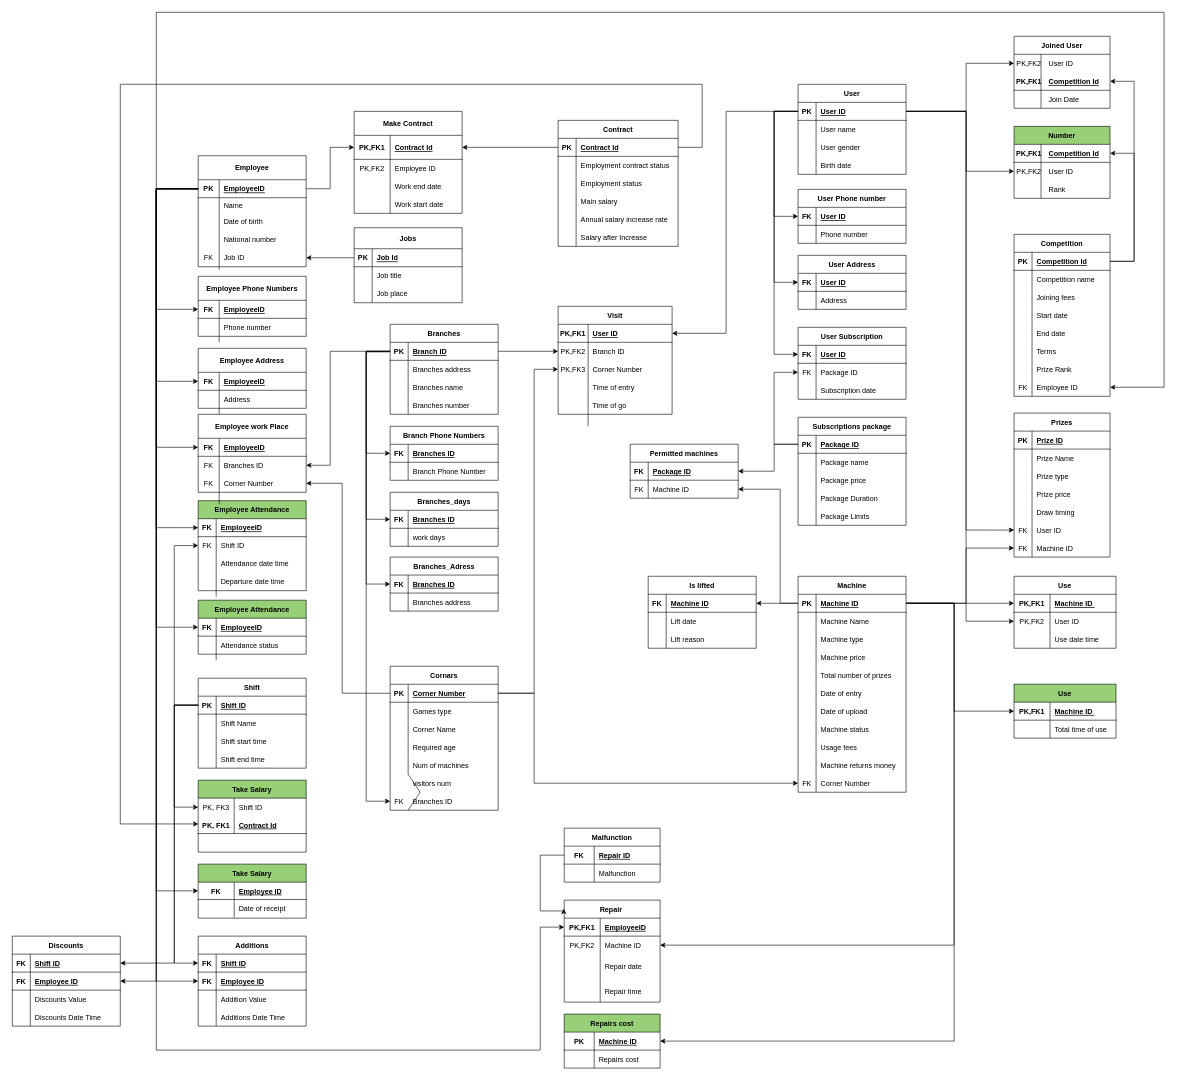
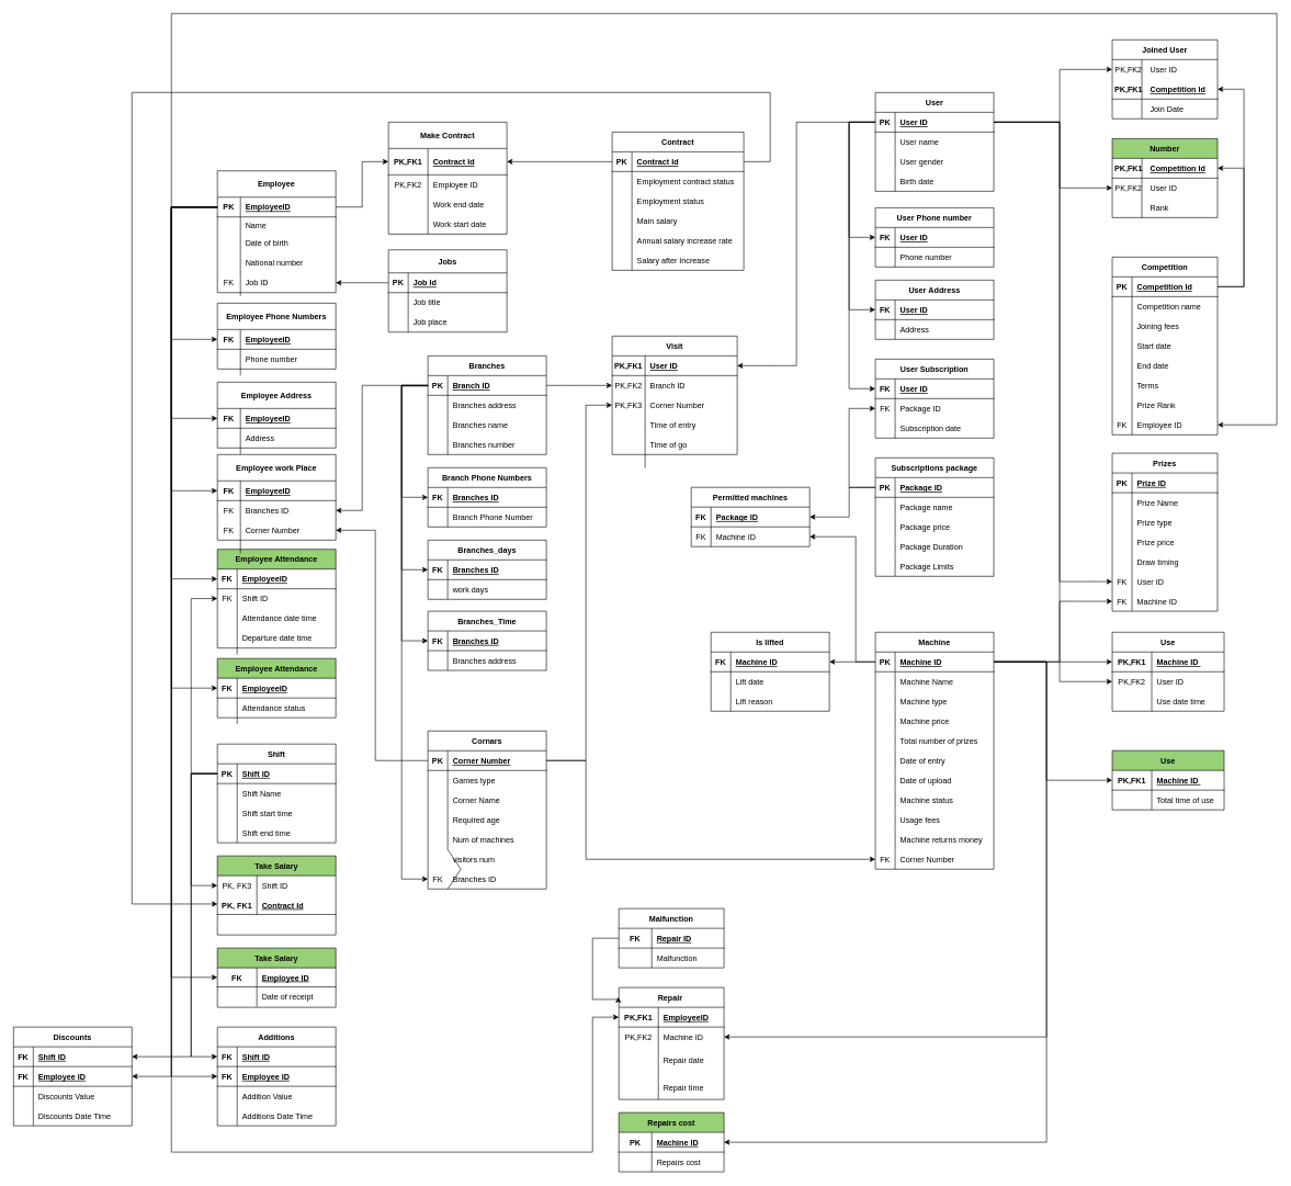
- <mxCell id="348" value="Branches_Adress" style="shape=table;startSize=30;container=1;collapsible=1;childLayout=tableLayout;fixedRows=1;rowLines=0;fontStyle=1;align=center;resizeLast=1;" vertex="1" parent="1"><mxGeometry x="649.86" y="928.14" width="180" height="90" as="geometry" /></mxCell>
+ <mxCell id="348" value="Branches_Time" style="shape=table;startSize=30;container=1;collapsible=1;childLayout=tableLayout;fixedRows=1;rowLines=0;fontStyle=1;align=center;resizeLast=1;" vertex="1" parent="1"><mxGeometry x="649.86" y="928.14" width="180" height="90" as="geometry" /></mxCell>
